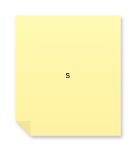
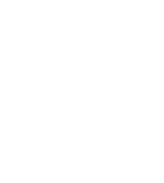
- <mxCell id="2" value="s" style="shape=note;whiteSpace=wrap;html=1;backgroundOutline=1;fontColor=#000000;darkOpacity=0.05;fillColor=#FFF9B2;strokeColor=none;fillStyle=solid;direction=west;gradientDirection=north;gradientColor=#FFF2A1;shadow=1;size=20;pointerEvents=1;" vertex="1" parent="1"><mxGeometry x="20" y="20" width="140" height="160" as="geometry" /></mxCell>
